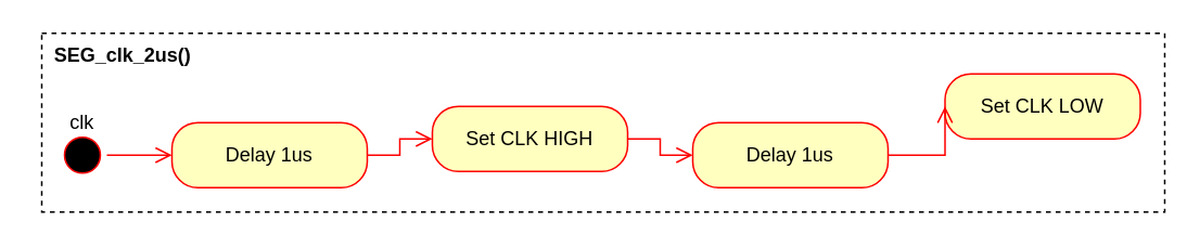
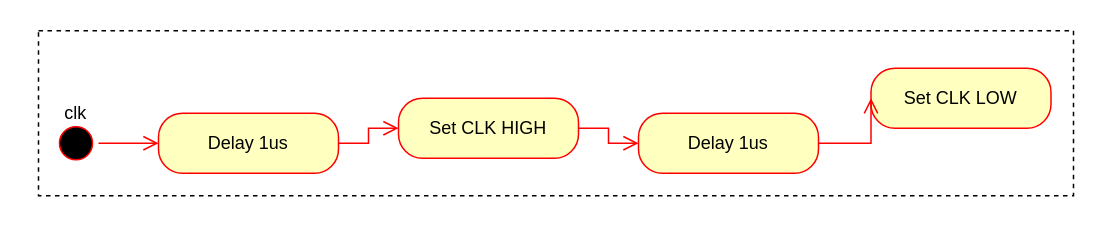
- <mxCell id="12" value="SEG_clk_2us()" style="text;align=center;fontStyle=1;verticalAlign=middle;spacingLeft=3;spacingRight=3;strokeColor=none;rotatable=0;points=[[0,0.5],[1,0.5]];portConstraint=eastwest;" vertex="1" parent="1"><mxGeometry x="25" y="20" width="100" height="26" as="geometry" /></mxCell>
